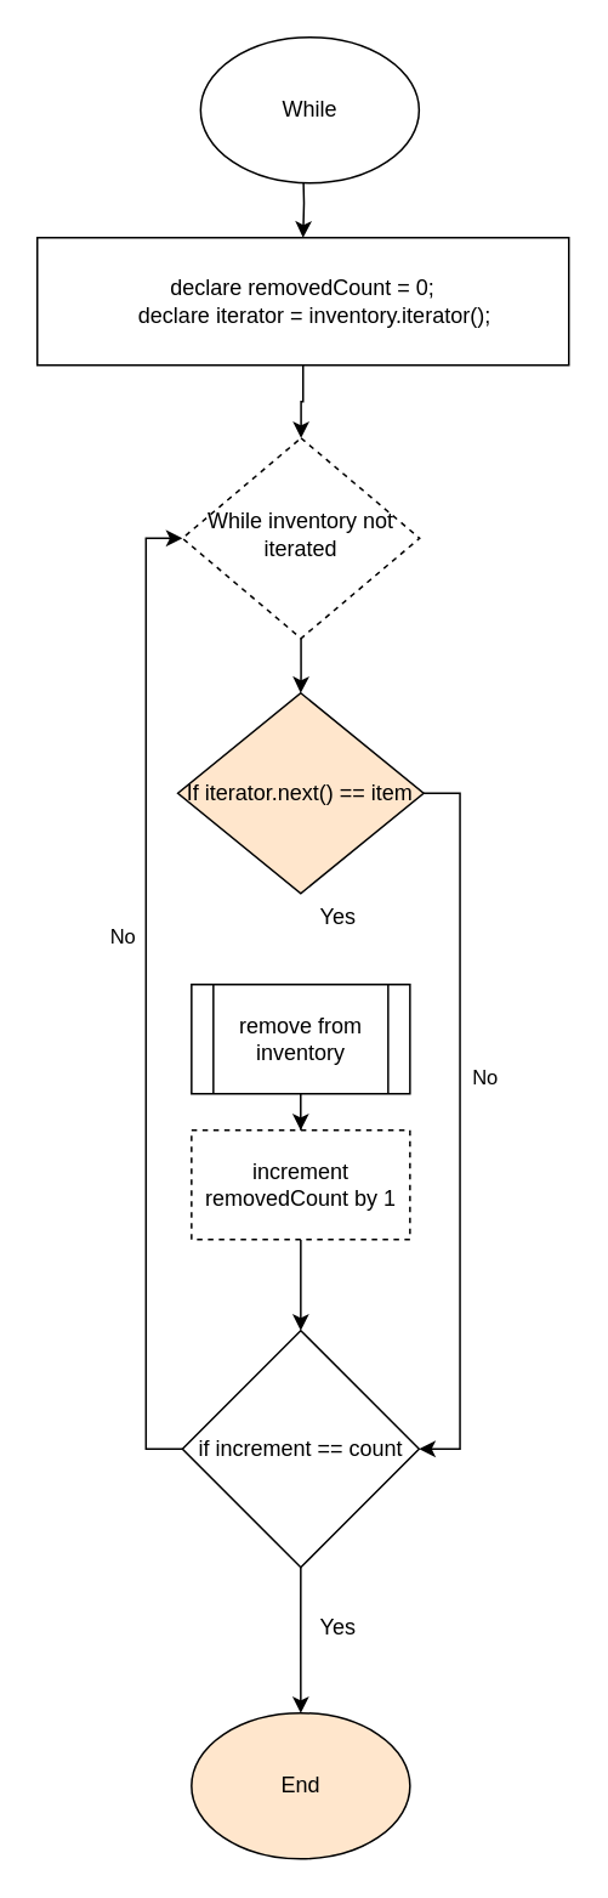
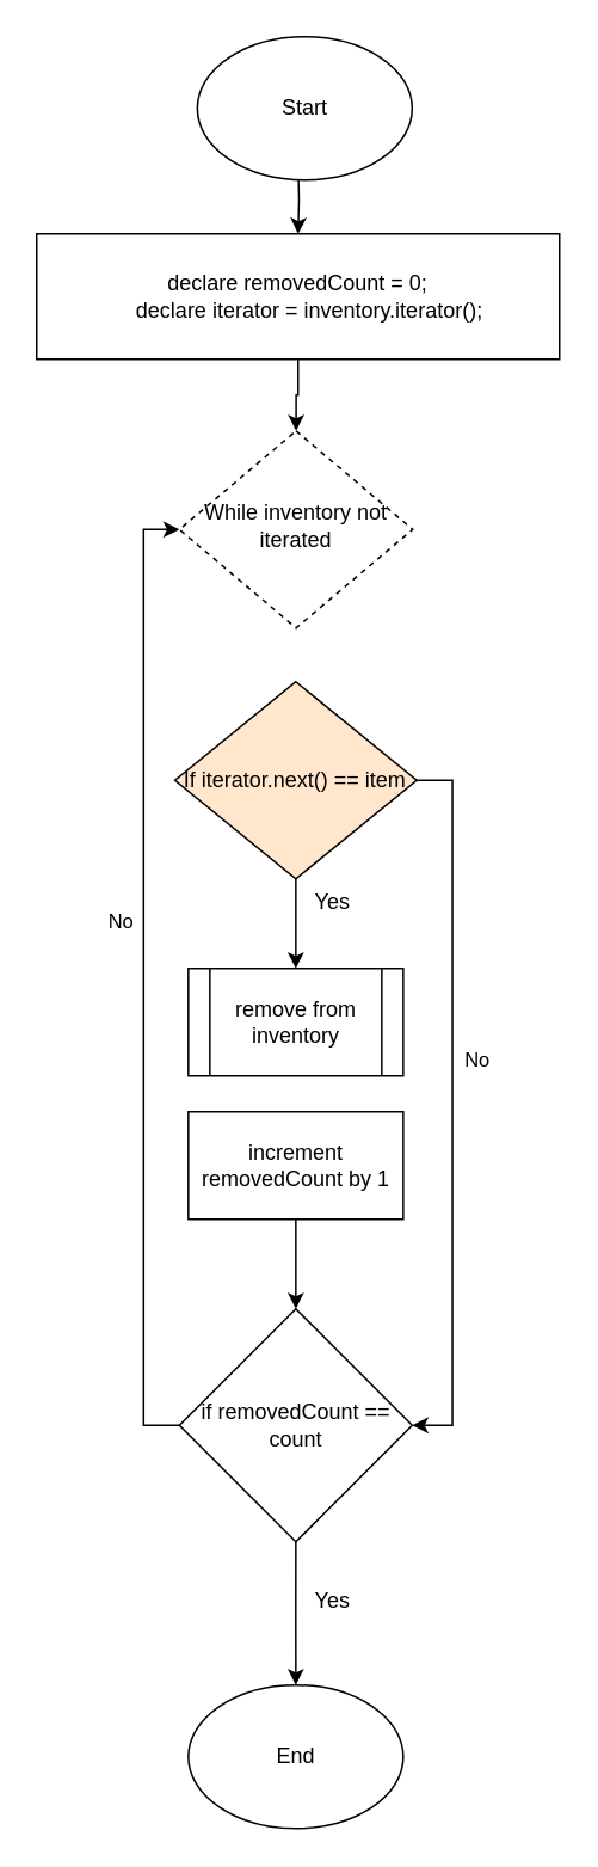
- <mxCell id="21" value="While" style="ellipse;whiteSpace=wrap;html=1;" vertex="1" parent="1"><mxGeometry x="109.73" y="20" width="120" height="80" as="geometry" /></mxCell>
+ <mxCell id="21" value="Start" style="ellipse;whiteSpace=wrap;html=1;" vertex="1" parent="1"><mxGeometry x="109.73" y="20" width="120" height="80" as="geometry" /></mxCell>
- <mxCell id="3" style="edgeStyle=orthogonalEdgeStyle;rounded=0;orthogonalLoop=1;jettySize=auto;html=1;exitX=0.5;exitY=1;exitDx=0;exitDy=0;" edge="1" parent="1" source="4" target="8"><mxGeometry relative="1" as="geometry"><mxPoint x="164.73" y="380" as="targetPoint" /></mxGeometry></mxCell>
+ <mxCell id="5" style="edgeStyle=orthogonalEdgeStyle;rounded=0;orthogonalLoop=1;jettySize=auto;html=1;" edge="1" parent="1" source="8" target="10"><mxGeometry relative="1" as="geometry"><mxPoint x="164.73" y="530" as="targetPoint" /></mxGeometry></mxCell>
- <mxCell id="9" value="" style="edgeStyle=orthogonalEdgeStyle;rounded=0;orthogonalLoop=1;jettySize=auto;html=1;" edge="1" parent="1" source="10" target="12"><mxGeometry relative="1" as="geometry" /></mxCell>
- <mxCell id="12" value="increment removedCount by 1" style="whiteSpace=wrap;html=1;dashed=1;" vertex="1" parent="1"><mxGeometry x="104.73" y="620" width="120" height="60" as="geometry" /></mxCell>
+ <mxCell id="12" value="increment removedCount by 1" style="whiteSpace=wrap;html=1;" vertex="1" parent="1"><mxGeometry x="104.73" y="620" width="120" height="60" as="geometry" /></mxCell>
- <mxCell id="15" value="if increment == count" style="rhombus;whiteSpace=wrap;html=1;" vertex="1" parent="1"><mxGeometry x="99.73" y="730" width="130" height="130" as="geometry" /></mxCell>
+ <mxCell id="15" value="if removedCount == count" style="rhombus;whiteSpace=wrap;html=1;" vertex="1" parent="1"><mxGeometry x="99.73" y="730" width="130" height="130" as="geometry" /></mxCell>
- <mxCell id="22" value="End" style="ellipse;whiteSpace=wrap;html=1;fillColor=#ffe6cc;" vertex="1" parent="1"><mxGeometry x="104.73" y="940" width="120" height="80" as="geometry" /></mxCell>
+ <mxCell id="22" value="End" style="ellipse;whiteSpace=wrap;html=1;" vertex="1" parent="1"><mxGeometry x="104.73" y="940" width="120" height="80" as="geometry" /></mxCell>
